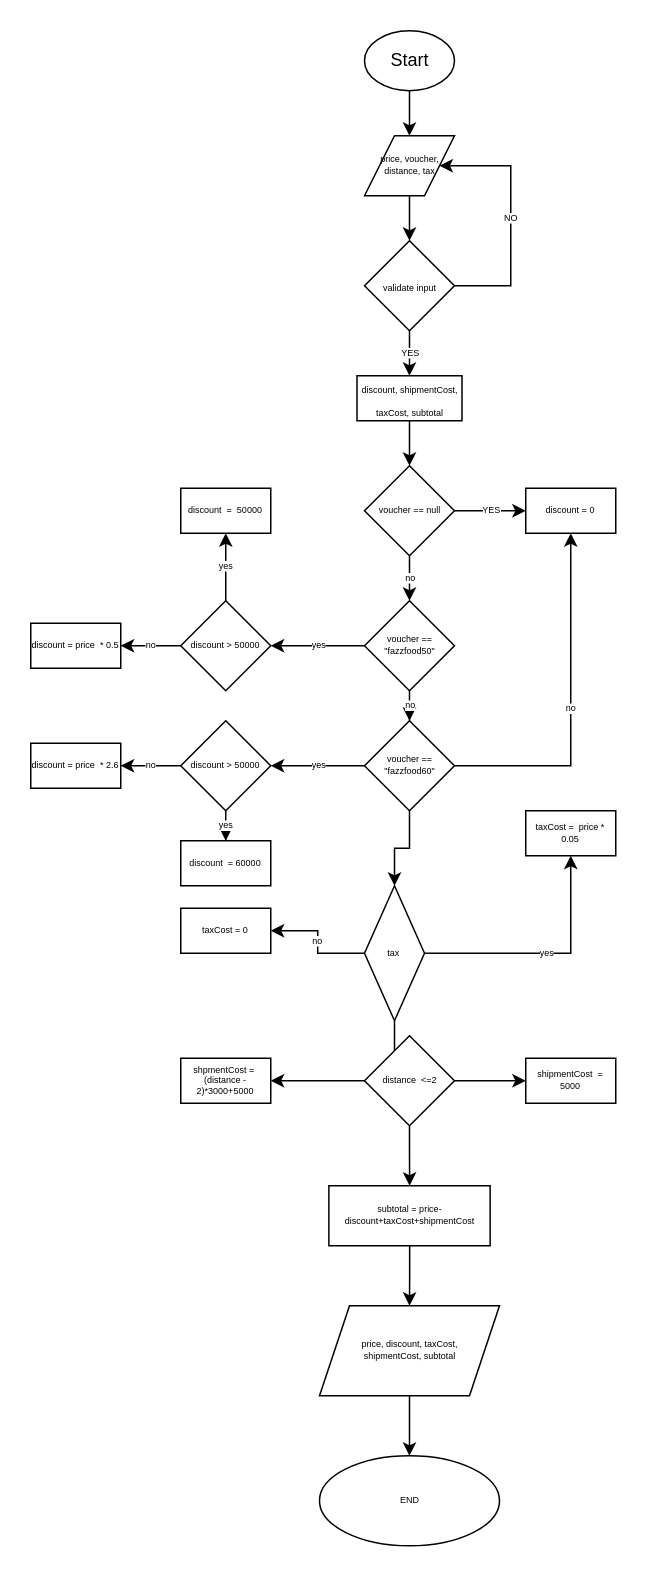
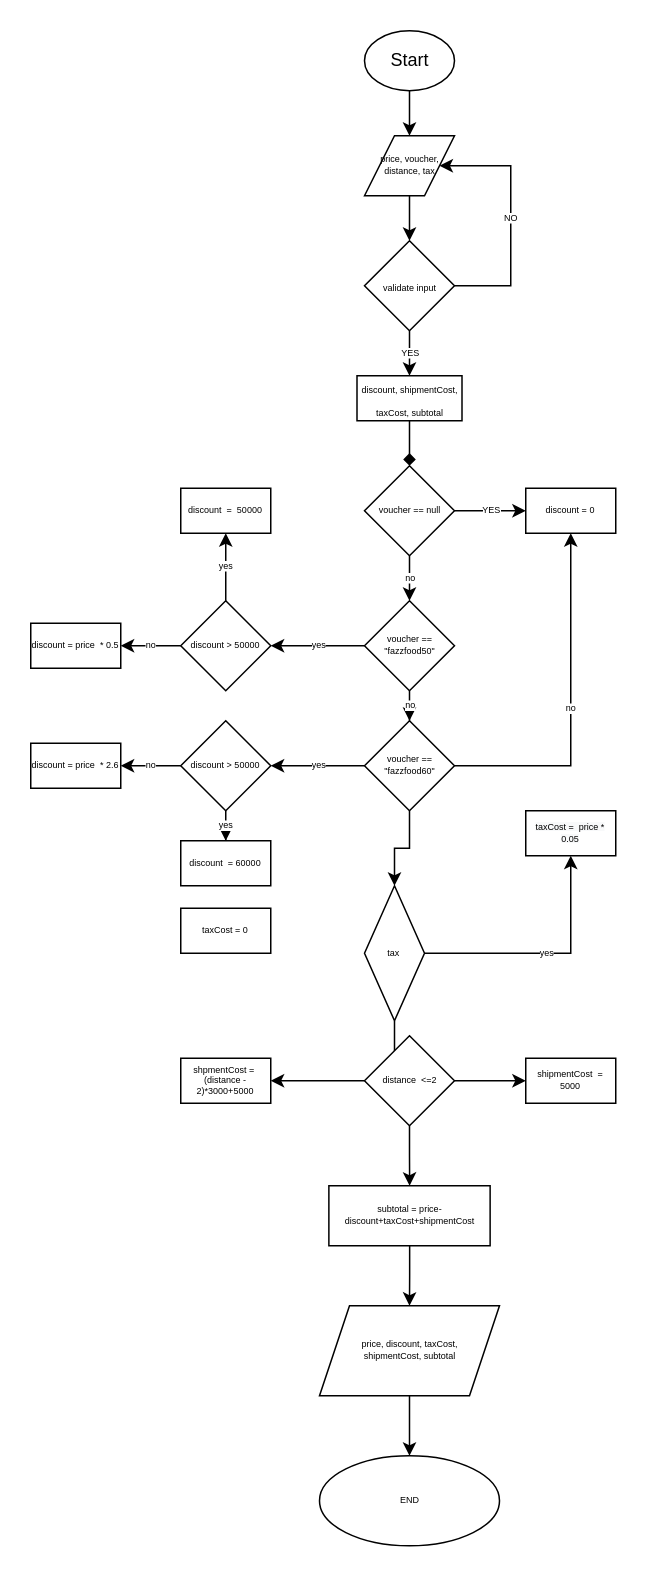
- <mxCell id="9" value="" style="edgeStyle=orthogonalEdgeStyle;rounded=0;orthogonalLoop=1;jettySize=auto;html=1;fontSize=6;" parent="1" source="10" target="13" edge="1"><mxGeometry relative="1" as="geometry" /></mxCell>
+ <mxCell id="9" value="" style="edgeStyle=orthogonalEdgeStyle;rounded=0;orthogonalLoop=1;jettySize=auto;html=1;fontSize=6;endArrow=diamond;" parent="1" source="10" target="13" edge="1"><mxGeometry relative="1" as="geometry" /></mxCell>
- <mxCell id="33" value="no" style="edgeStyle=orthogonalEdgeStyle;rounded=0;orthogonalLoop=1;jettySize=auto;html=1;fontSize=6;" parent="1" source="35" target="37" edge="1"><mxGeometry relative="1" as="geometry" /></mxCell>
